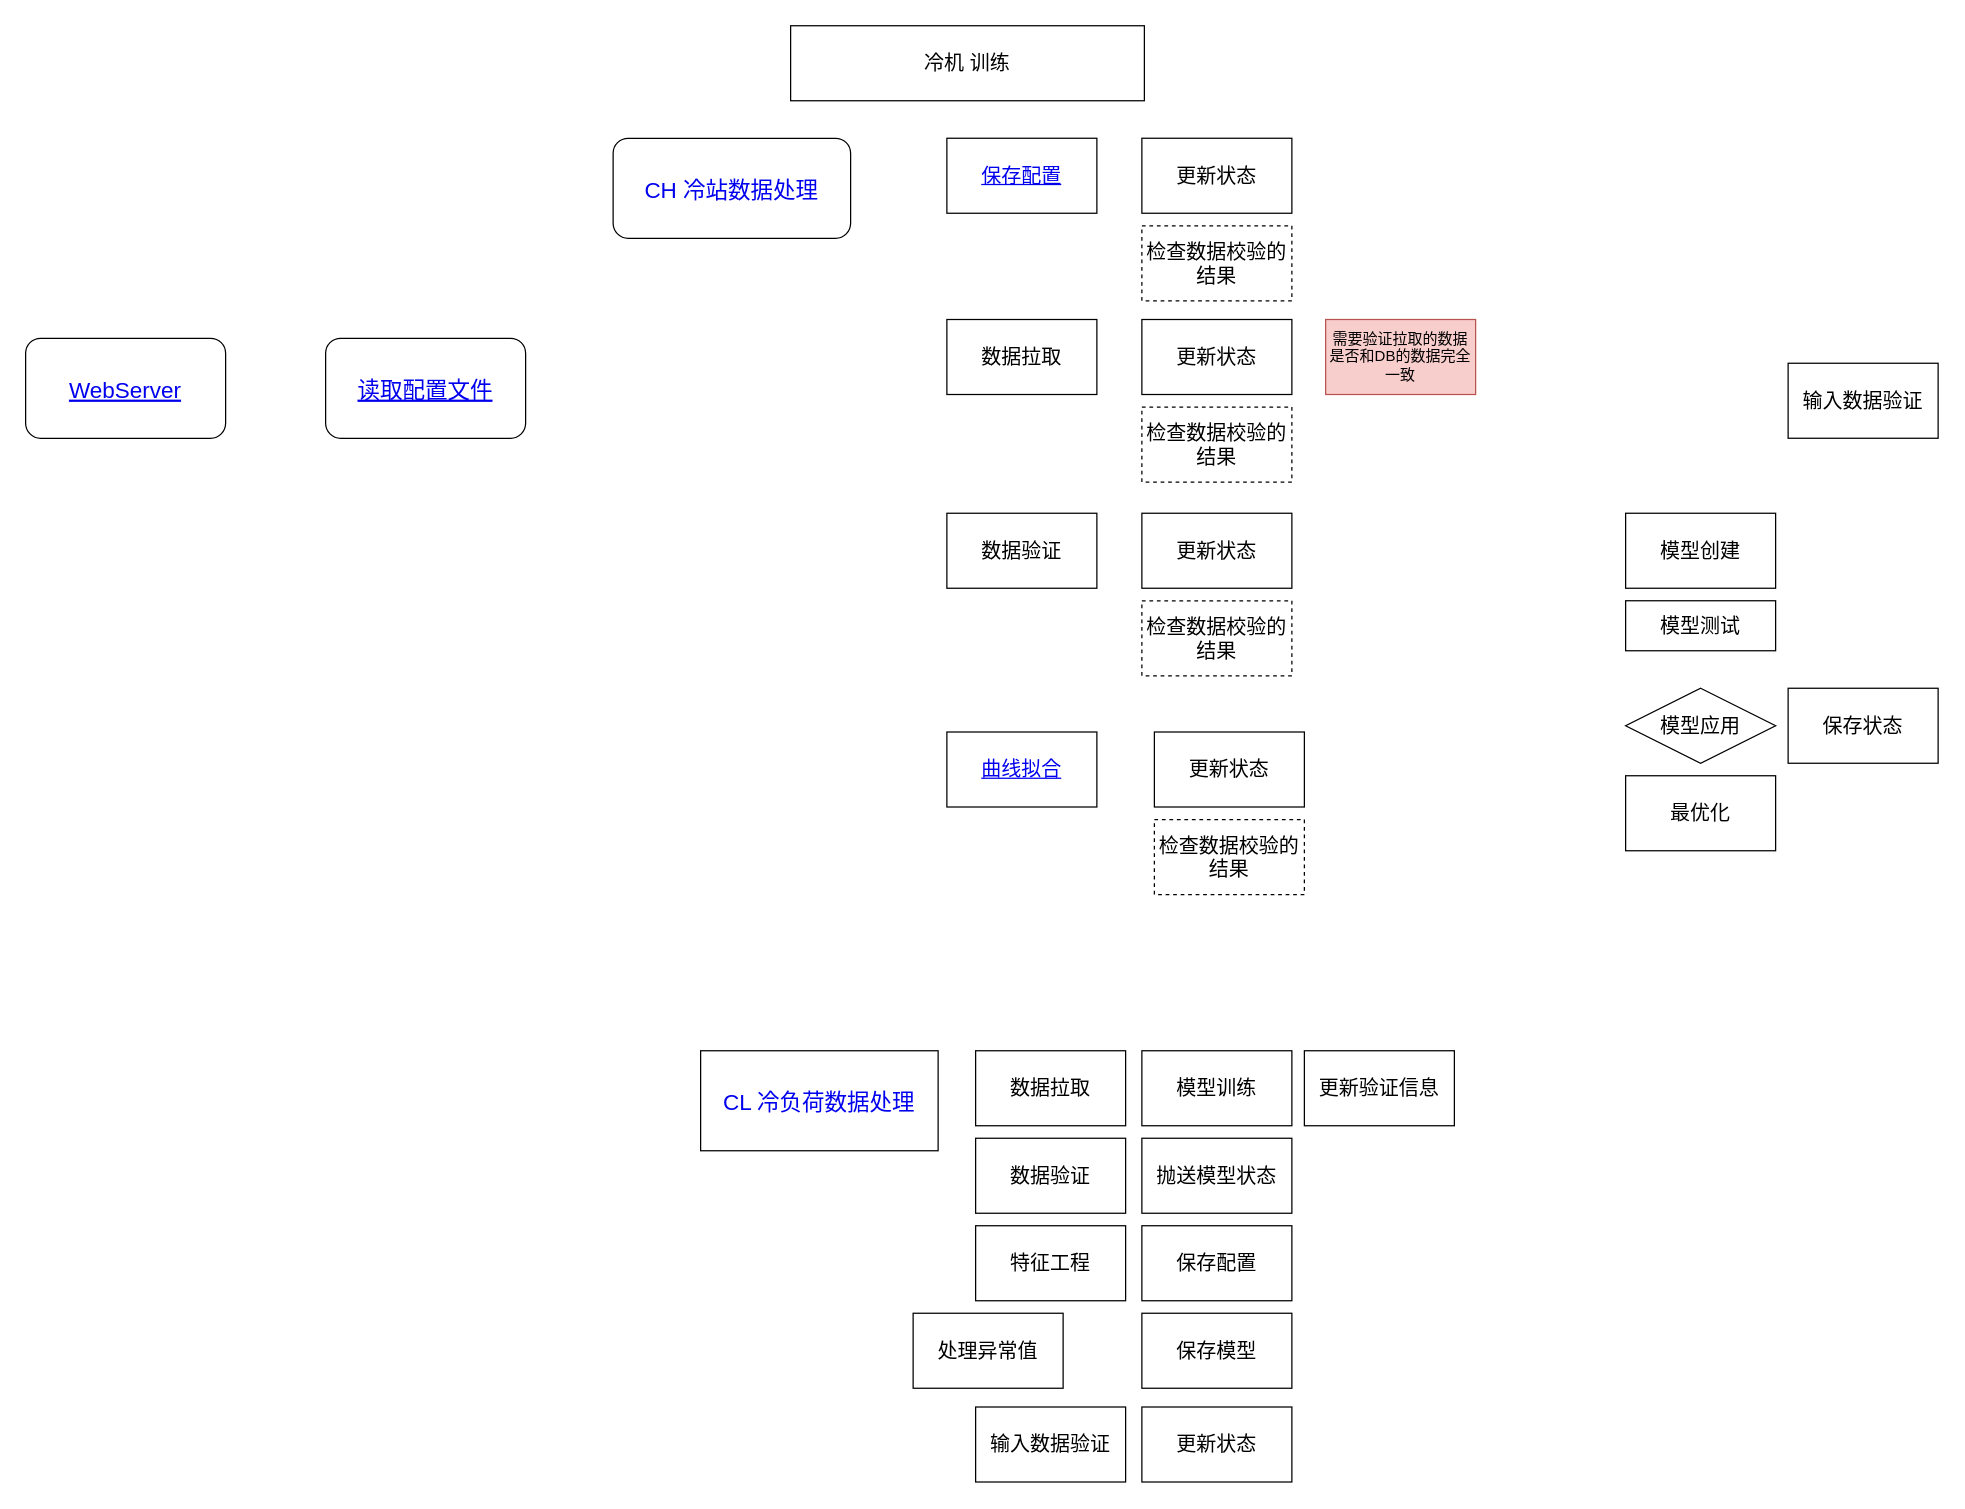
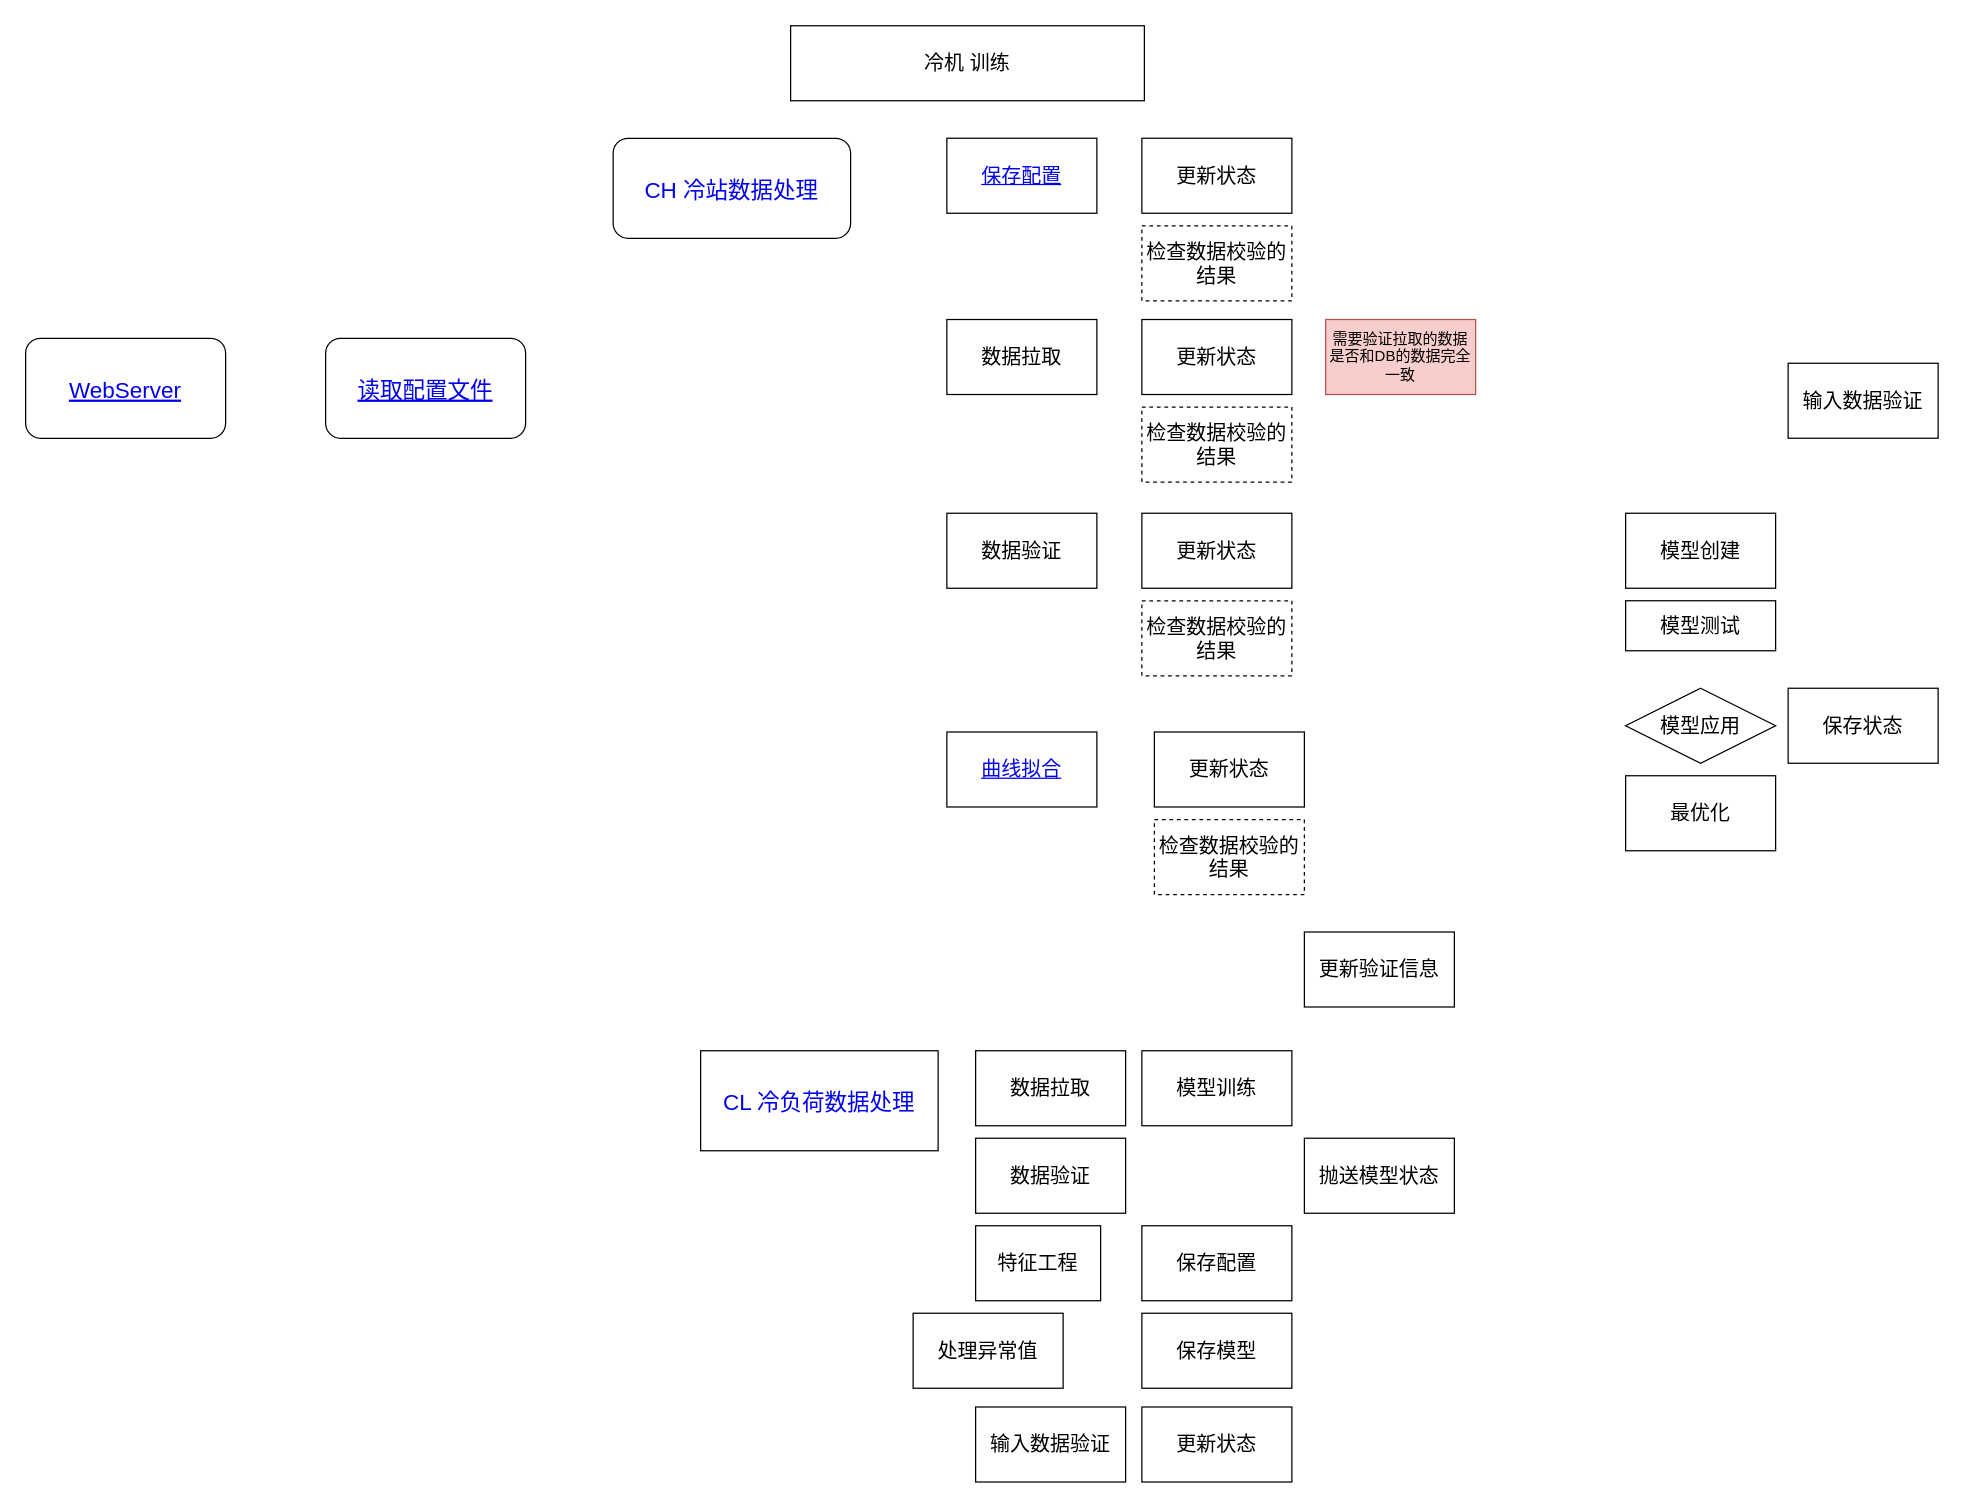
- <mxCell id="16" value="更新验证信息" style="rounded=0;whiteSpace=wrap;html=1;strokeColor=default;align=center;verticalAlign=middle;fontFamily=Helvetica;fontSize=16;fontColor=default;fillColor=default;" parent="1" vertex="1"><mxGeometry x="1043" y="840" width="120" height="60" as="geometry" /></mxCell>
+ <mxCell id="16" value="更新验证信息" style="rounded=0;whiteSpace=wrap;html=1;strokeColor=default;align=center;verticalAlign=middle;fontFamily=Helvetica;fontSize=16;fontColor=default;fillColor=default;" parent="1" vertex="1"><mxGeometry x="1043" y="745" width="120" height="60" as="geometry" /></mxCell>
- <mxCell id="12" value="抛送模型状态" style="rounded=0;whiteSpace=wrap;html=1;strokeColor=default;align=center;verticalAlign=middle;fontFamily=Helvetica;fontSize=16;fontColor=default;fillColor=default;" parent="1" vertex="1"><mxGeometry x="913" y="910" width="120" height="60" as="geometry" /></mxCell>
+ <mxCell id="12" value="抛送模型状态" style="rounded=0;whiteSpace=wrap;html=1;strokeColor=default;align=center;verticalAlign=middle;fontFamily=Helvetica;fontSize=16;fontColor=default;fillColor=default;" parent="1" vertex="1"><mxGeometry x="1043" y="910" width="120" height="60" as="geometry" /></mxCell>
- <mxCell id="8" value="特征工程" style="rounded=0;whiteSpace=wrap;html=1;strokeColor=default;align=center;verticalAlign=middle;fontFamily=Helvetica;fontSize=16;fontColor=default;fillColor=default;" parent="1" vertex="1"><mxGeometry x="780" y="980" width="120" height="60" as="geometry" /></mxCell>
+ <mxCell id="8" value="特征工程" style="rounded=0;whiteSpace=wrap;html=1;strokeColor=default;align=center;verticalAlign=middle;fontFamily=Helvetica;fontSize=16;fontColor=default;fillColor=default;" parent="1" vertex="1"><mxGeometry x="780" y="980" width="100" height="60" as="geometry" /></mxCell>
